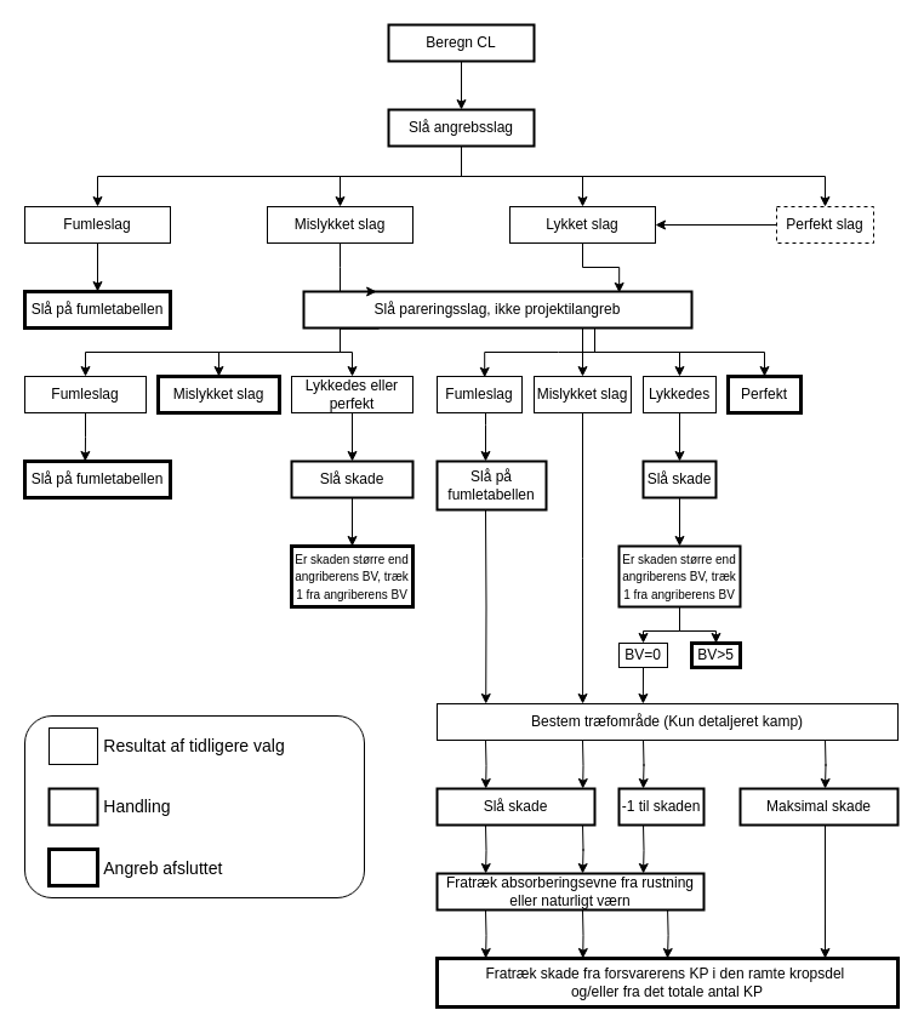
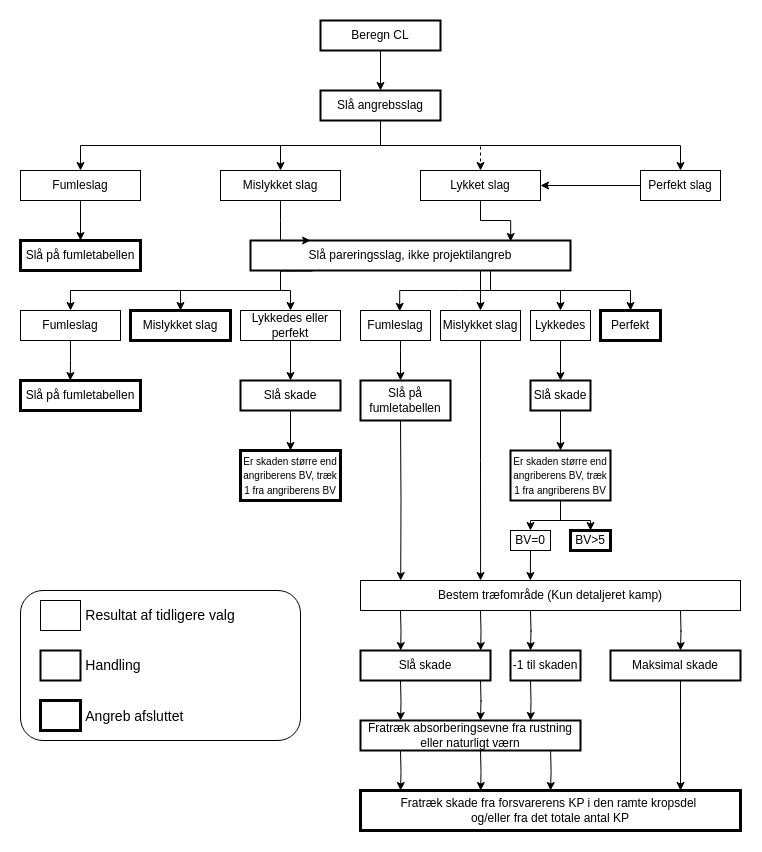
- <mxCell id="6" style="edgeStyle=orthogonalEdgeStyle;rounded=0;orthogonalLoop=1;jettySize=auto;html=1;exitX=0.5;exitY=1;exitDx=0;exitDy=0;entryX=0.5;entryY=0;entryDx=0;entryDy=0;" parent="1" source="8" target="12" edge="1"><mxGeometry relative="1" as="geometry" /></mxCell>
+ <mxCell id="6" style="edgeStyle=orthogonalEdgeStyle;rounded=0;orthogonalLoop=1;jettySize=auto;html=1;exitX=0.5;exitY=1;exitDx=0;exitDy=0;entryX=0.5;entryY=0;entryDx=0;entryDy=0;dashed=1;" parent="1" source="8" target="12" edge="1"><mxGeometry relative="1" as="geometry" /></mxCell>
- <mxCell id="14" value="Perfekt slag" style="rounded=0;whiteSpace=wrap;html=1;fillColor=none;dashed=1;" parent="1" vertex="1"><mxGeometry x="640" y="170" width="80" height="30" as="geometry" /></mxCell>
+ <mxCell id="14" value="Perfekt slag" style="rounded=0;whiteSpace=wrap;html=1;fillColor=none;" parent="1" vertex="1"><mxGeometry x="640" y="170" width="80" height="30" as="geometry" /></mxCell>
